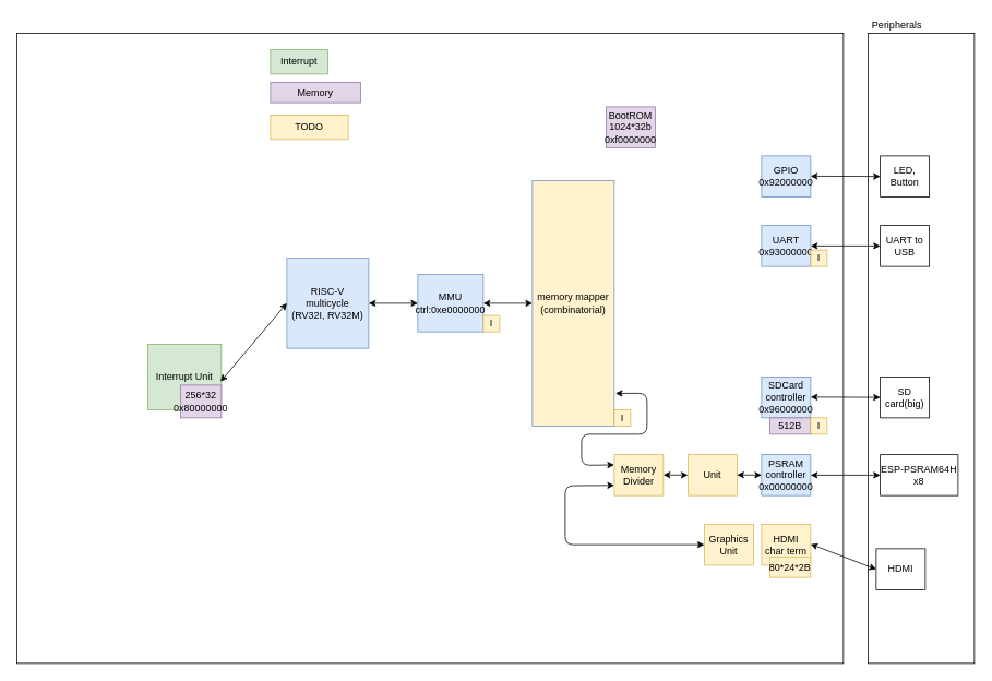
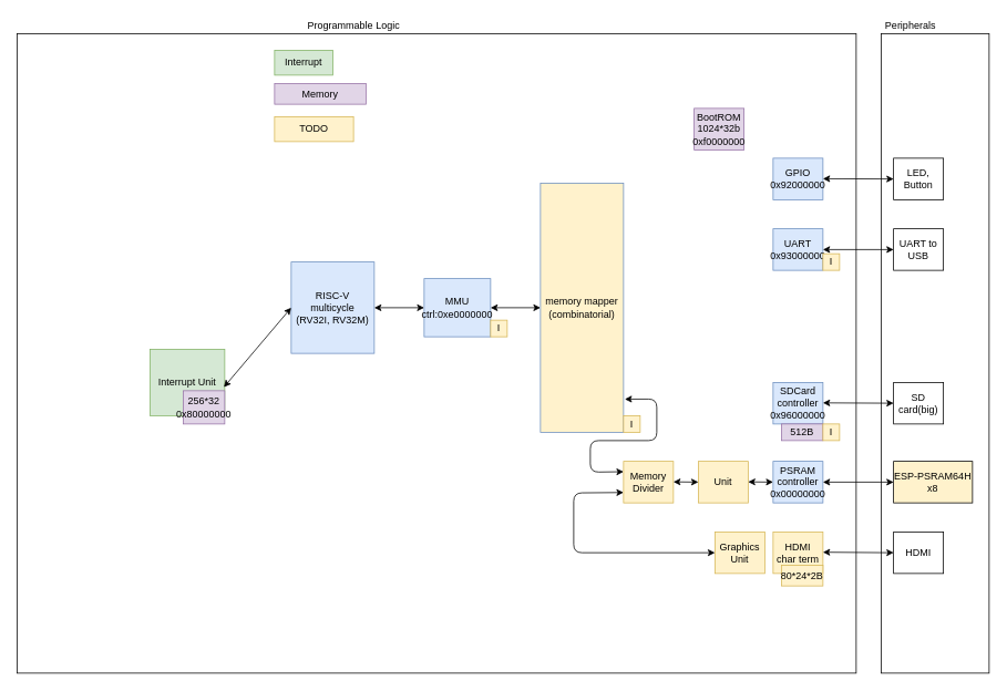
+ <mxCell id="15" value="Programmable Logic" style="text;html=1;align=center;verticalAlign=middle;resizable=0;points=[];autosize=1;" vertex="1" parent="1"><mxGeometry x="360" y="20" width="130" height="20" as="geometry" /></mxCell>
- <mxCell id="9" value="BootROM&lt;br&gt;1024*32b&lt;br&gt;0xf0000000" style="rounded=0;whiteSpace=wrap;html=1;fillColor=#e1d5e7;strokeColor=#9673a6;" vertex="1" parent="1"><mxGeometry x="740" y="130" width="60" height="50" as="geometry" /></mxCell>
+ <mxCell id="9" value="BootROM&lt;br&gt;1024*32b&lt;br&gt;0xf0000000" style="rounded=0;whiteSpace=wrap;html=1;fillColor=#e1d5e7;strokeColor=#9673a6;" vertex="1" parent="1"><mxGeometry x="835" y="130" width="60" height="50" as="geometry" /></mxCell>
- <mxCell id="24" value="ESP-PSRAM64H &lt;br&gt;x8" style="rounded=0;whiteSpace=wrap;html=1;" vertex="1" parent="1"><mxGeometry x="1075" y="555" width="95" height="50" as="geometry" /></mxCell>
+ <mxCell id="24" value="ESP-PSRAM64H &lt;br&gt;x8" style="rounded=0;whiteSpace=wrap;html=1;fillColor=#fff2cc;" vertex="1" parent="1"><mxGeometry x="1075" y="555" width="95" height="50" as="geometry" /></mxCell>
- <mxCell id="22" value="HDMI" style="rounded=0;whiteSpace=wrap;html=1;" vertex="1" parent="1"><mxGeometry x="1070" y="670" width="60" height="50" as="geometry" /></mxCell>
+ <mxCell id="22" value="HDMI" style="rounded=0;whiteSpace=wrap;html=1;" vertex="1" parent="1"><mxGeometry x="1075" y="640" width="60" height="50" as="geometry" /></mxCell>
